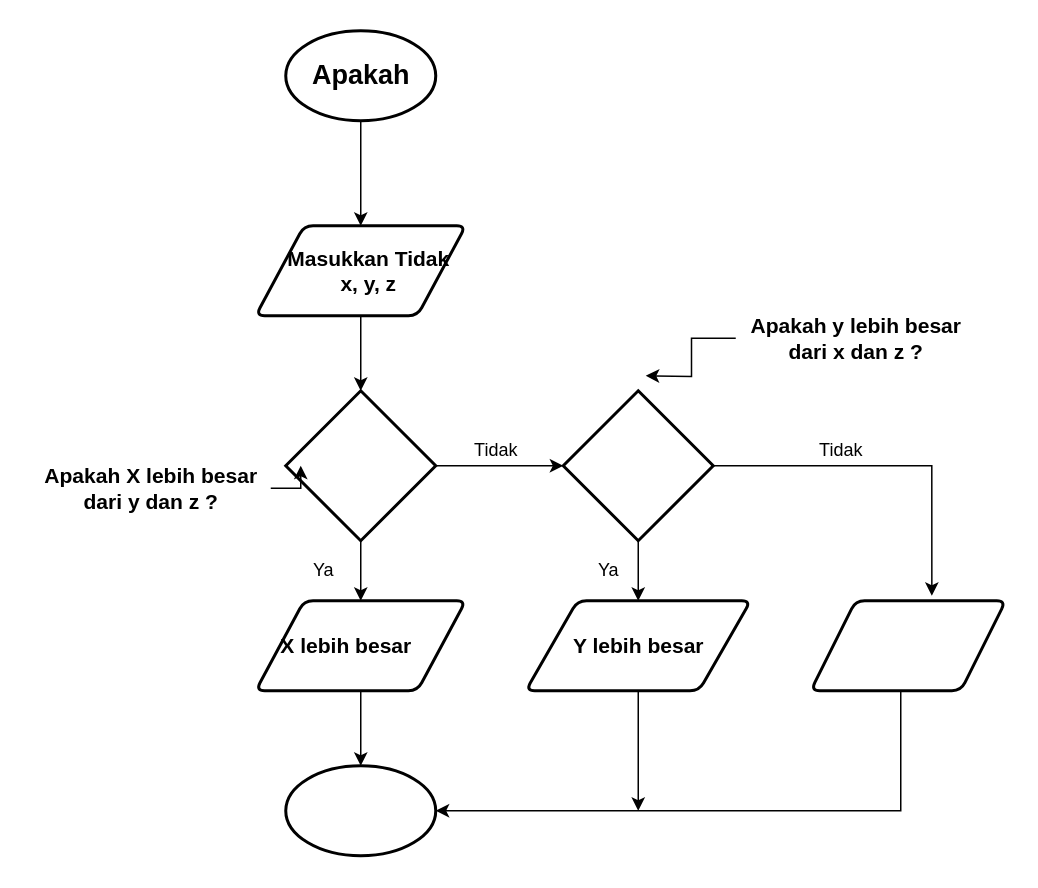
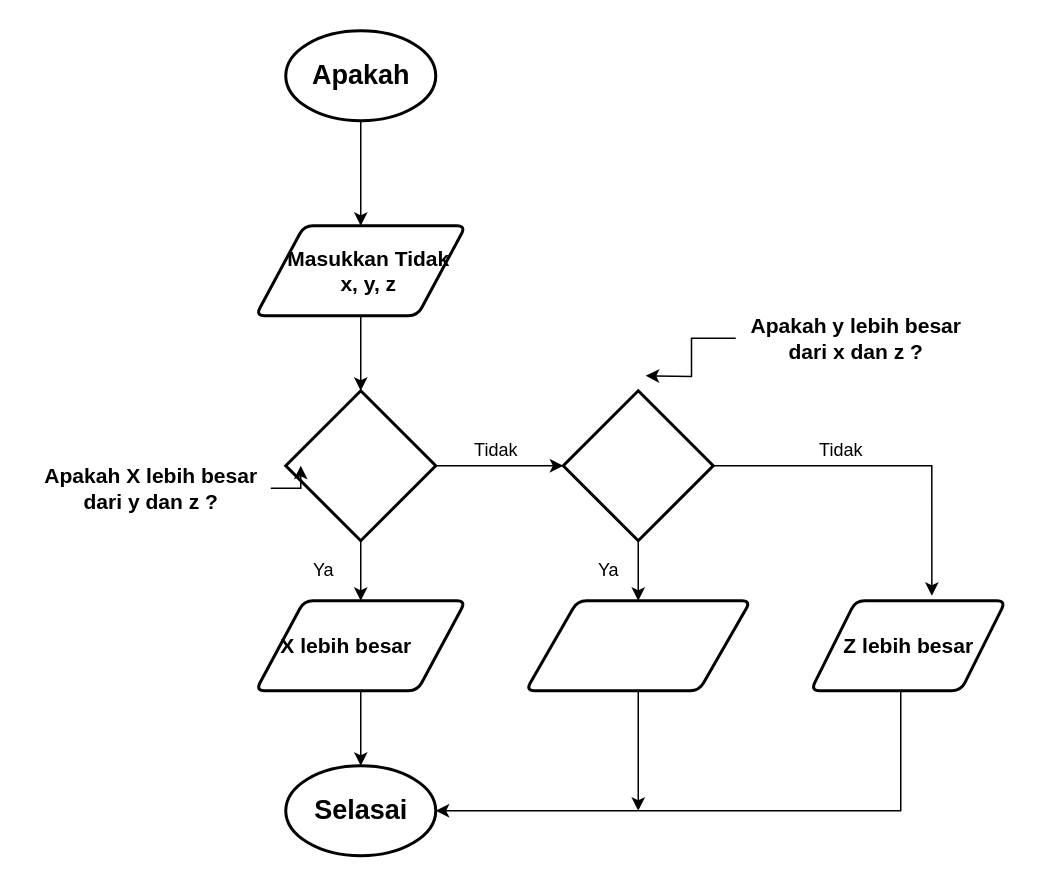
- <mxCell id="25" value="&lt;h3&gt;Y lebih besar&lt;/h3&gt;" style="text;html=1;resizable=0;autosize=1;align=center;verticalAlign=middle;points=[];fillColor=none;strokeColor=none;rounded=0;" vertex="1" parent="1"><mxGeometry x="370" y="405" width="110" height="50" as="geometry" /></mxCell>
+ <mxCell id="26" value="&lt;h3&gt;Z lebih besar&lt;/h3&gt;" style="text;html=1;resizable=0;autosize=1;align=center;verticalAlign=middle;points=[];fillColor=none;strokeColor=none;rounded=0;" vertex="1" parent="1"><mxGeometry x="550" y="405" width="110" height="50" as="geometry" /></mxCell>
+ <mxCell id="20" value="&lt;h2&gt;Selasai&lt;/h2&gt;" style="text;html=1;resizable=0;autosize=1;align=center;verticalAlign=middle;points=[];fillColor=none;strokeColor=none;rounded=0;" vertex="1" parent="1"><mxGeometry x="200" y="515" width="80" height="50" as="geometry" /></mxCell>
